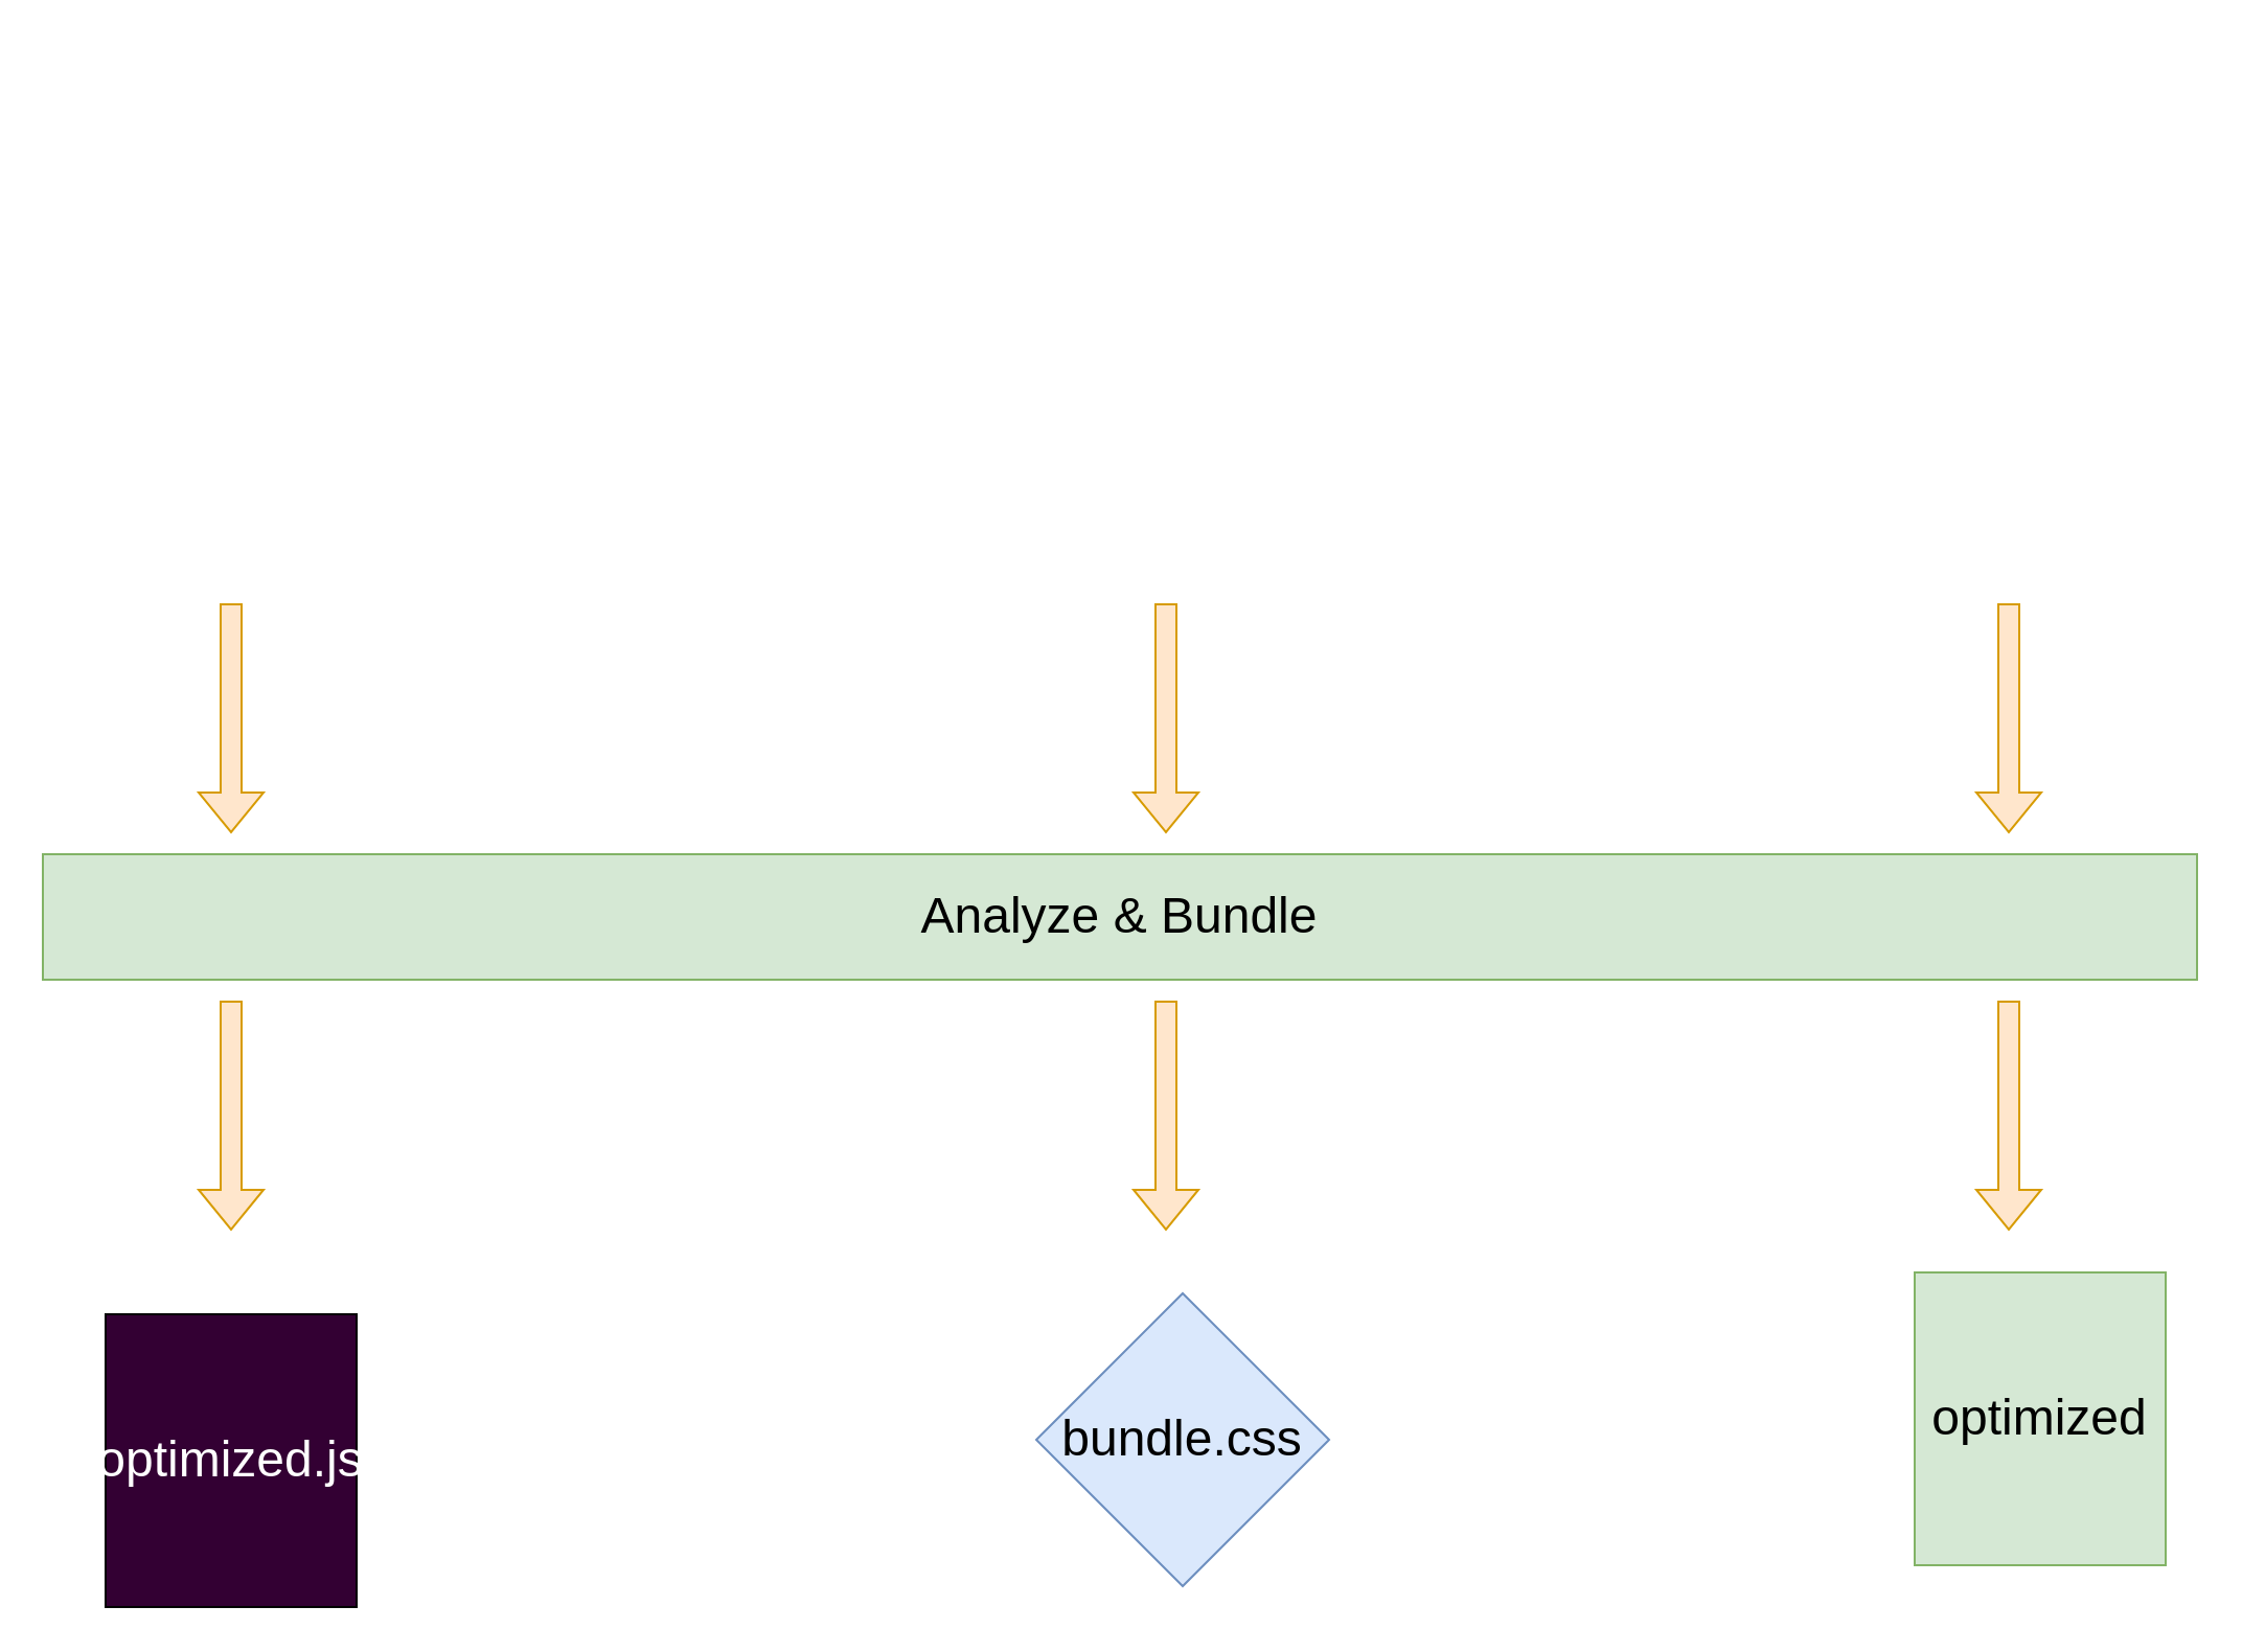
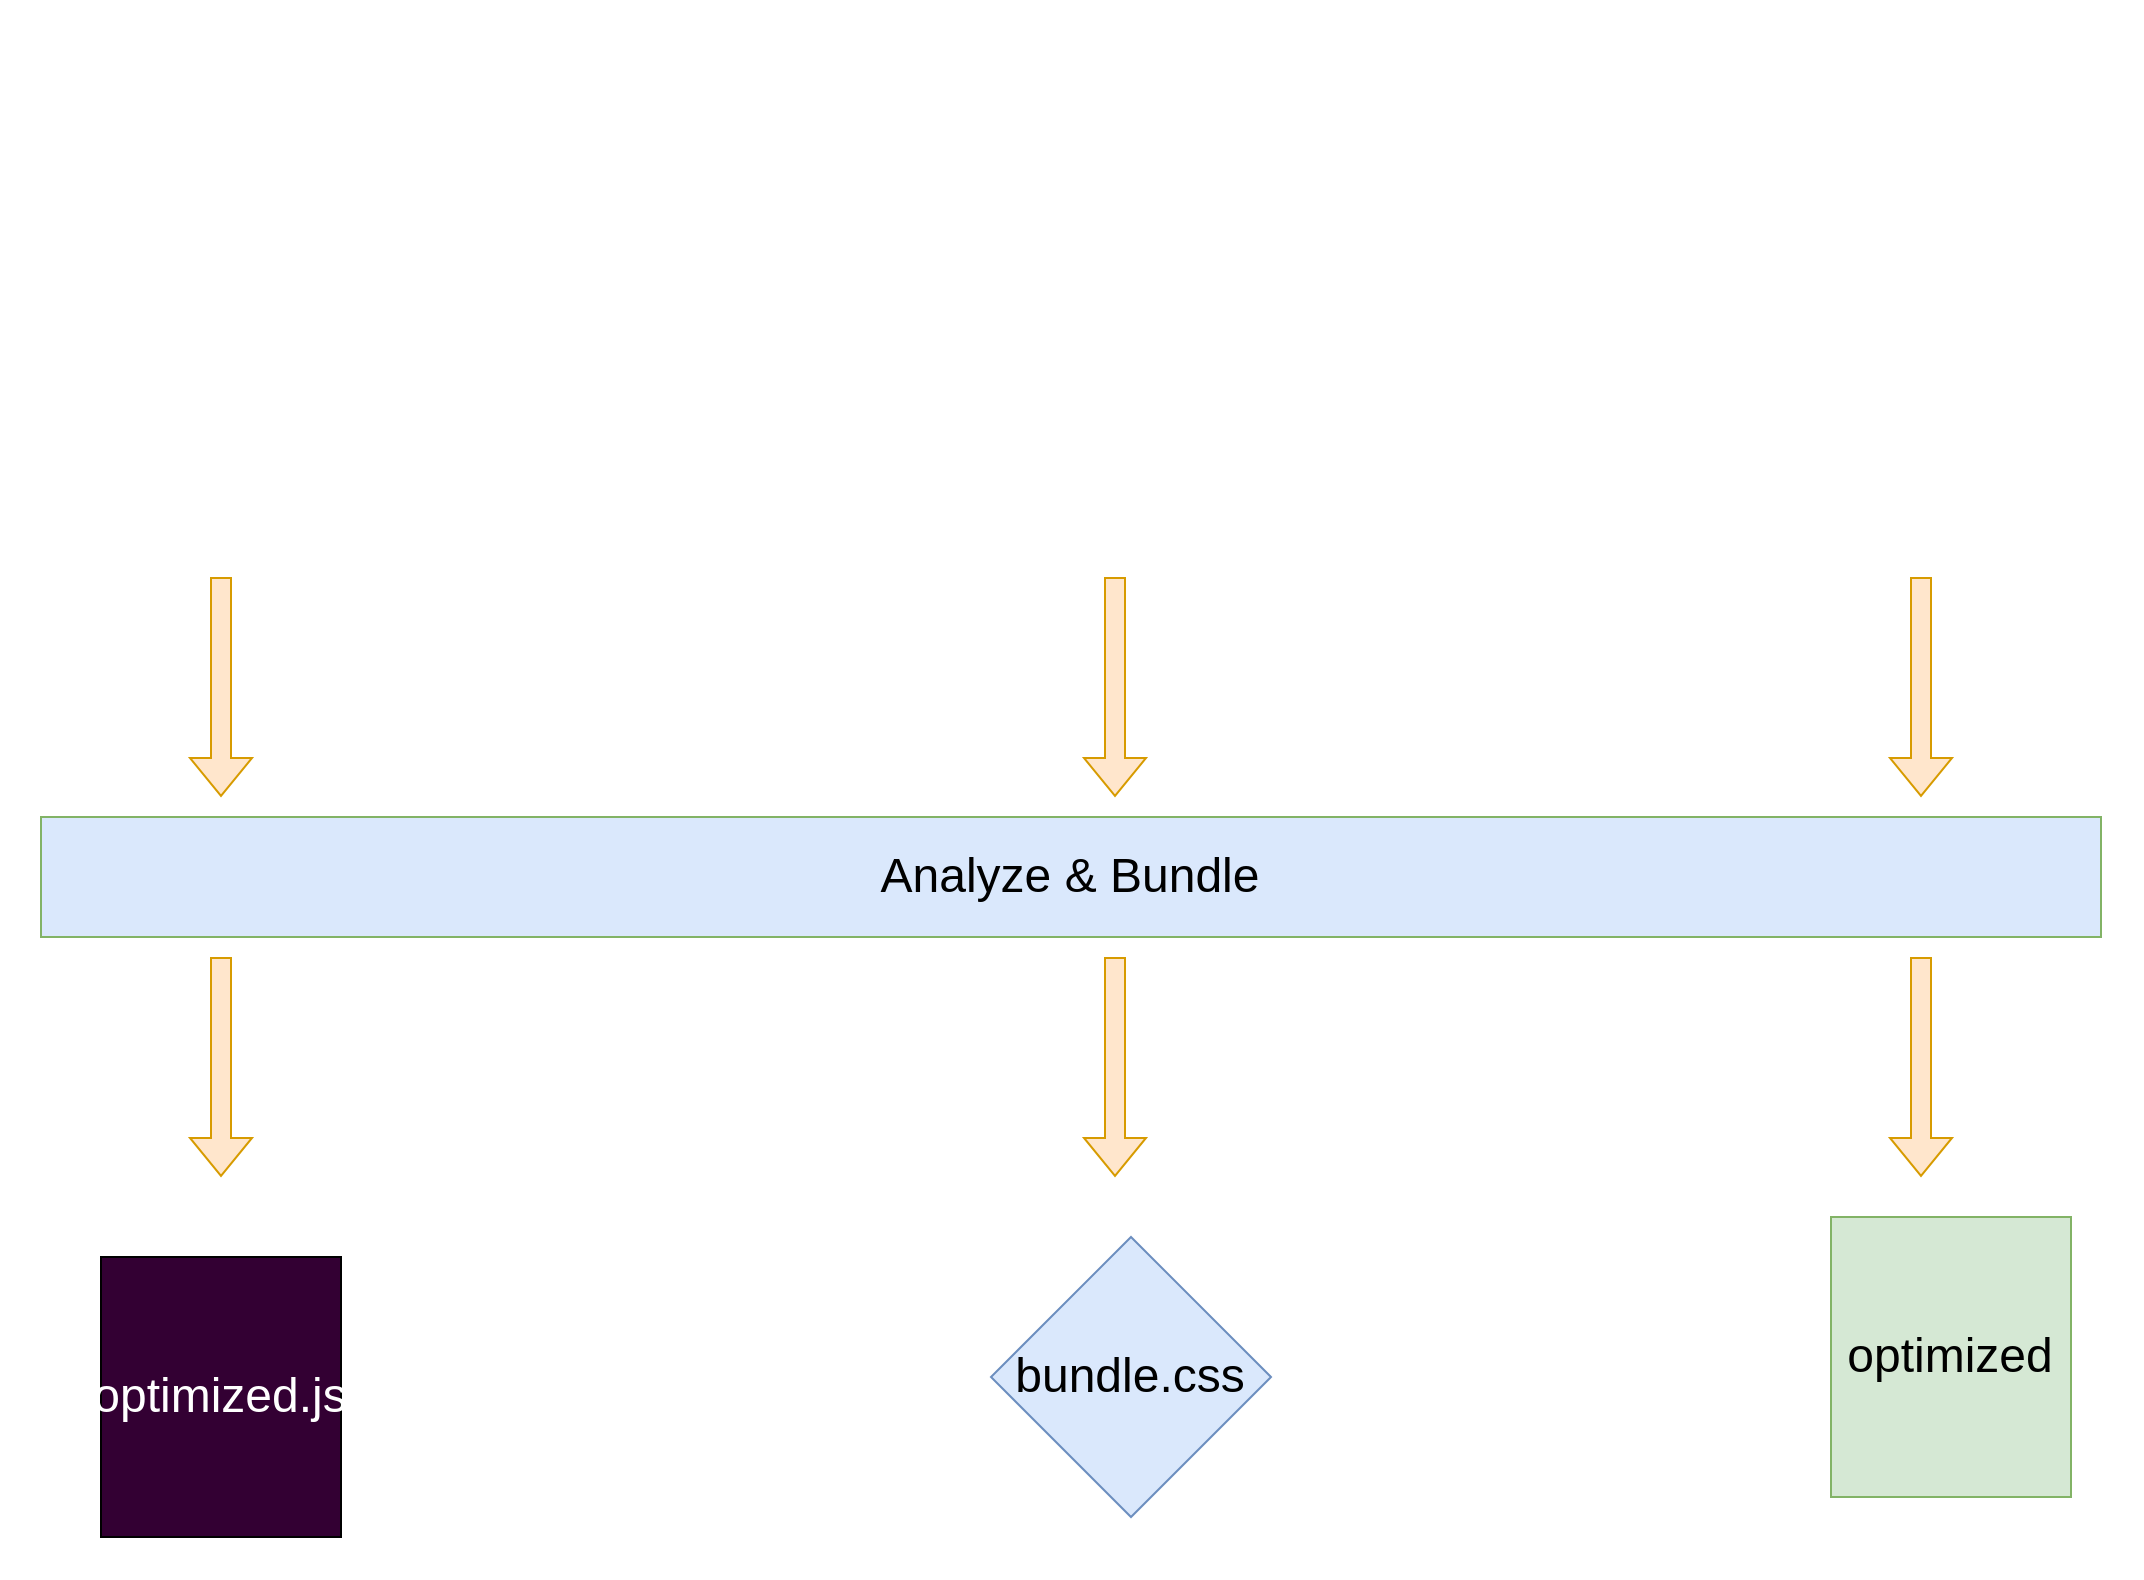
- <mxCell id="14" value="&lt;font style=&quot;font-size: 24px;&quot;&gt;Analyze &amp;amp; Bundle&lt;/font&gt;" style="rounded=0;whiteSpace=wrap;html=1;fillColor=#d5e8d4;strokeColor=#82b366;" parent="1" vertex="1"><mxGeometry x="20" y="408" width="1030" height="60" as="geometry" /></mxCell>
+ <mxCell id="14" value="&lt;font style=&quot;font-size: 24px;&quot;&gt;Analyze &amp;amp; Bundle&lt;/font&gt;" style="rounded=0;whiteSpace=wrap;html=1;fillColor=#dae8fc;strokeColor=#82b366;" parent="1" vertex="1"><mxGeometry x="20" y="408" width="1030" height="60" as="geometry" /></mxCell>
